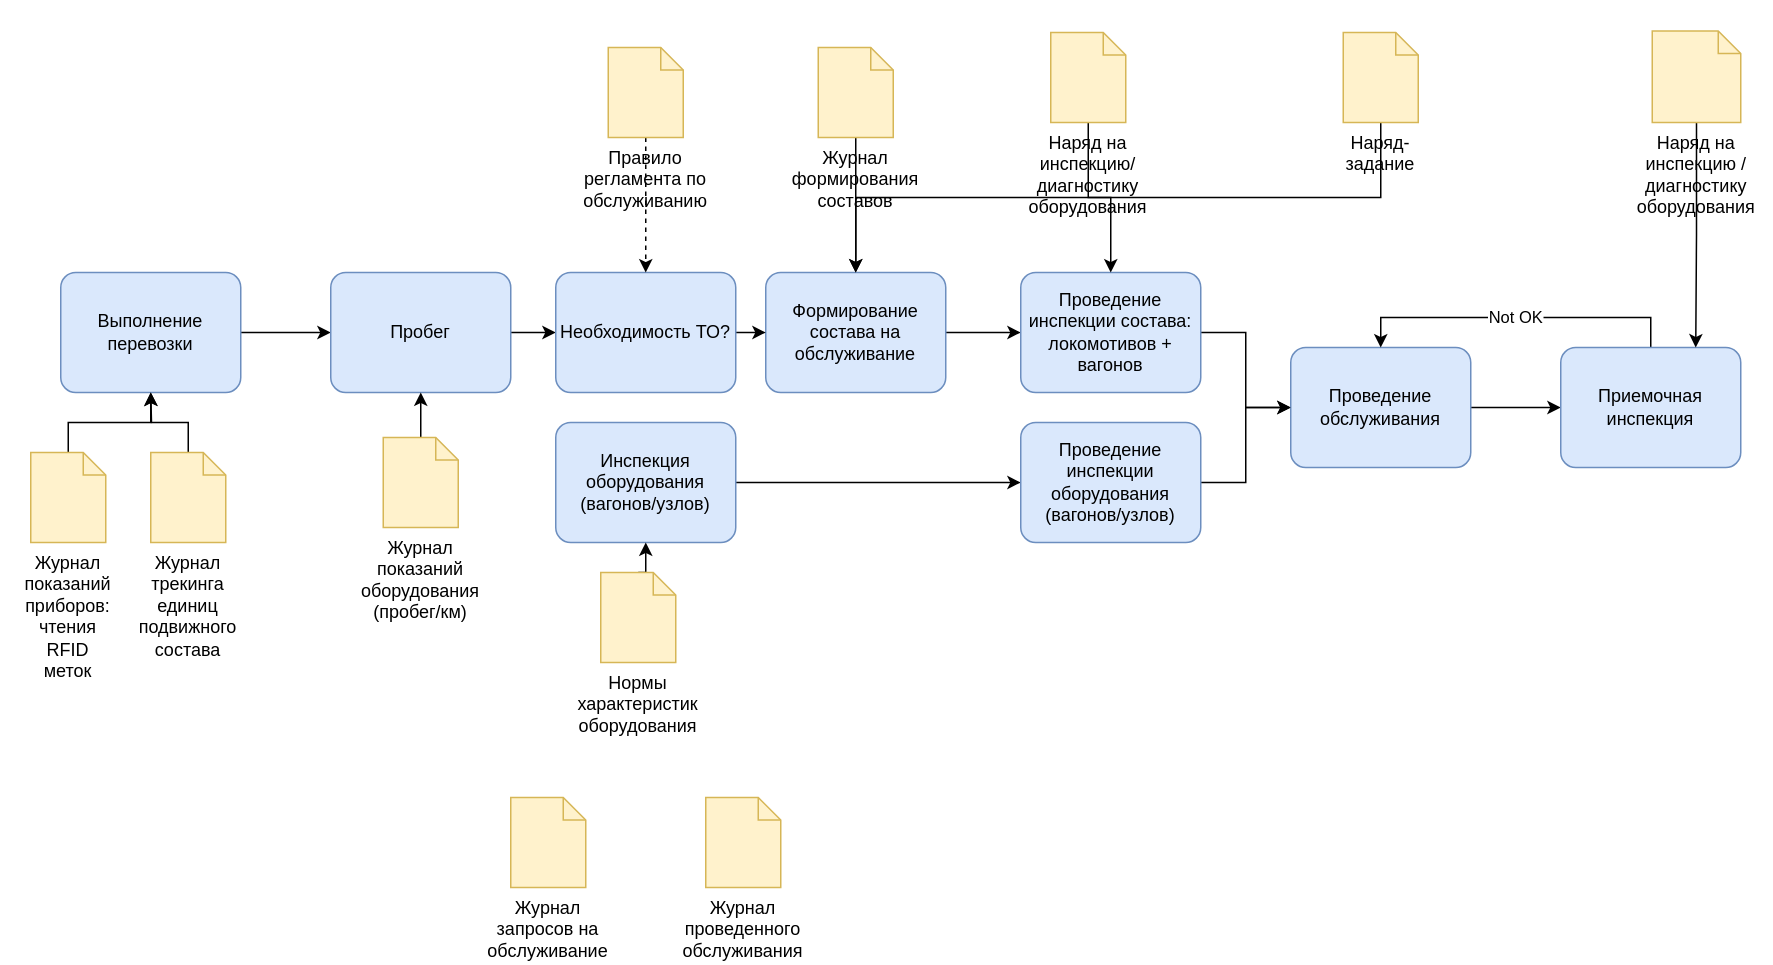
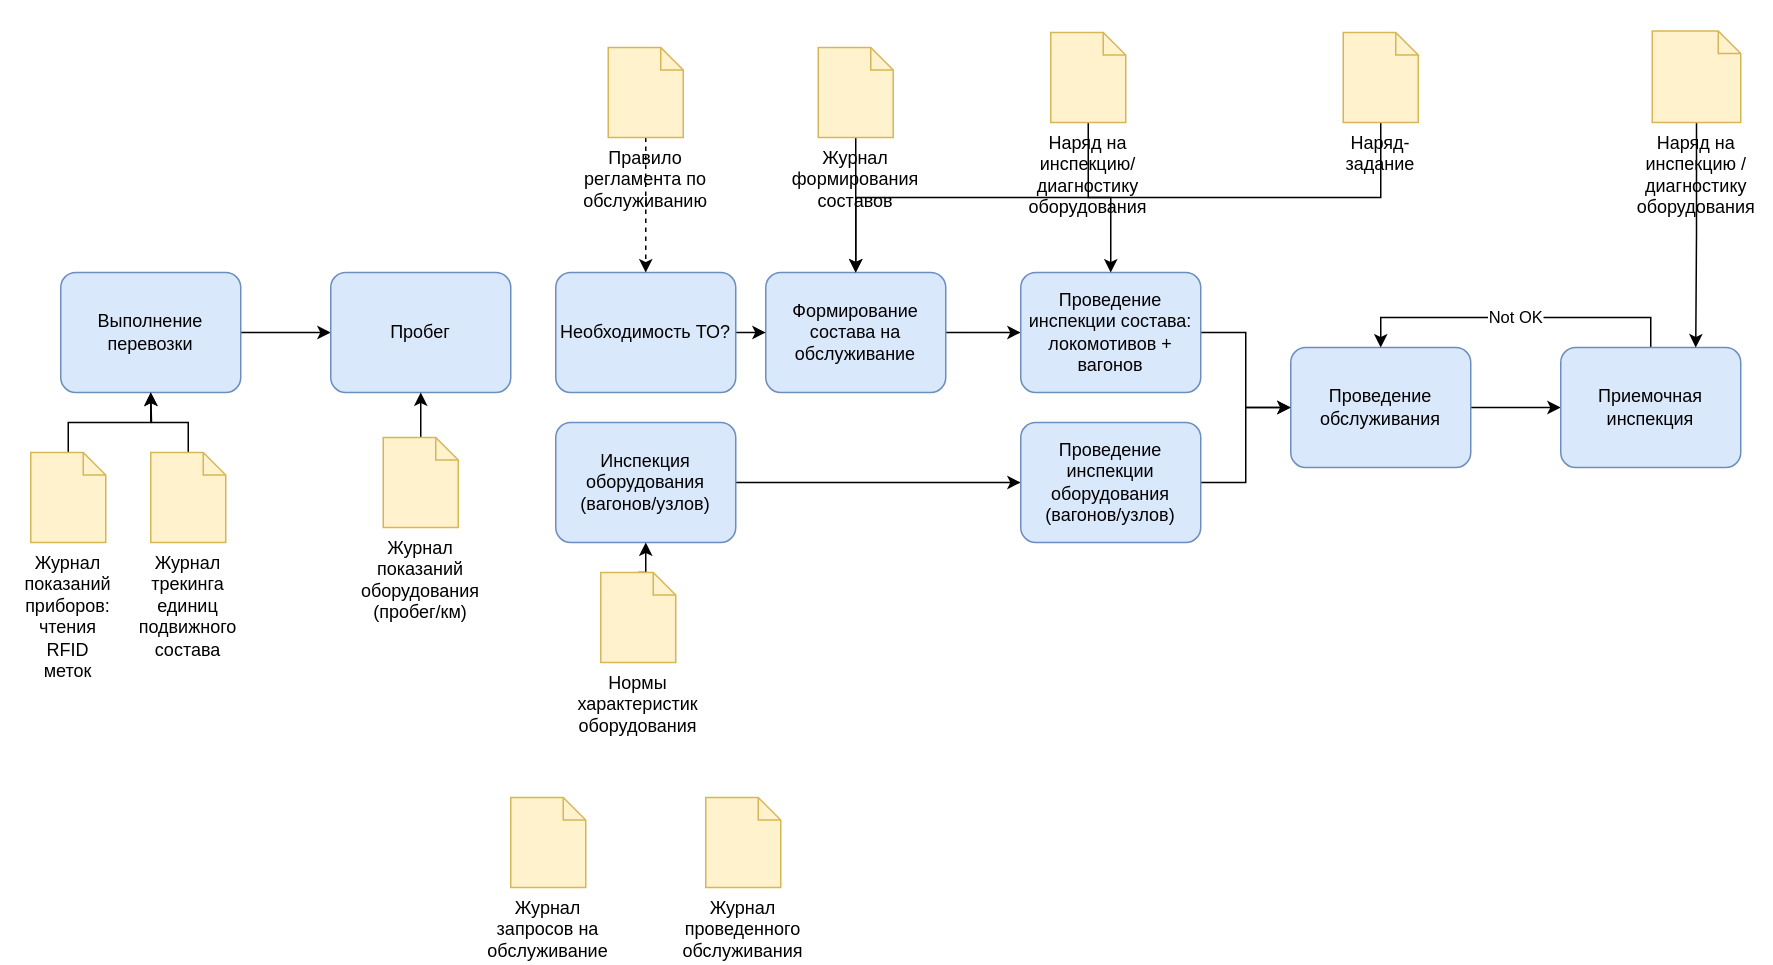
- <mxCell id="4" style="edgeStyle=orthogonalEdgeStyle;rounded=0;orthogonalLoop=1;jettySize=auto;html=1;exitX=1;exitY=0.5;exitDx=0;exitDy=0;exitPerimeter=0;entryX=0;entryY=0.5;entryDx=0;entryDy=0;entryPerimeter=0;" edge="1" parent="1" source="5" target="11"><mxGeometry relative="1" as="geometry" /></mxCell>
